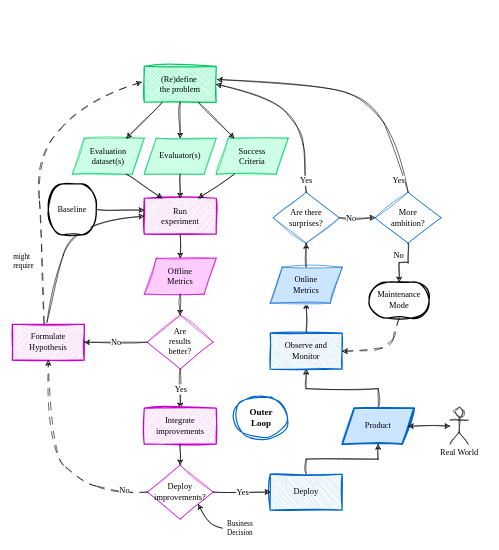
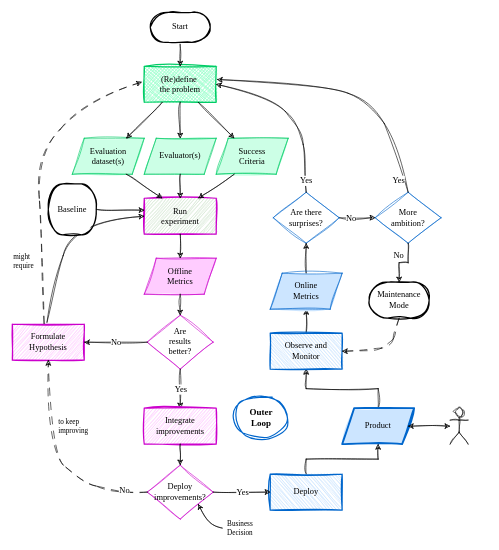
+ <mxCell id="48" value="&lt;font style=&quot;font-size: 14px;&quot;&gt;Start&lt;/font&gt;" style="strokeWidth=2;html=1;shape=mxgraph.flowchart.terminator;whiteSpace=wrap;sketch=1;hachureGap=4;jiggle=2;curveFitting=1;fontFamily=Architects Daughter;fontSource=https%3A%2F%2Ffonts.googleapis.com%2Fcss%3Ffamily%3DArchitects%2BDaughter;" parent="1" vertex="1"><mxGeometry x="250" y="20" width="100" height="50" as="geometry" /></mxCell>
+ <mxCell id="47" style="edgeStyle=orthogonalEdgeStyle;rounded=0;sketch=1;hachureGap=4;jiggle=2;curveFitting=1;orthogonalLoop=1;jettySize=auto;html=1;entryX=0.5;entryY=0;entryDx=0;entryDy=0;fontFamily=Architects Daughter;fontSource=https%3A%2F%2Ffonts.googleapis.com%2Fcss%3Ffamily%3DArchitects%2BDaughter;" parent="1" source="48" target="2" edge="1"><mxGeometry relative="1" as="geometry" /></mxCell>
- <mxCell id="7" value="&lt;font style=&quot;font-size: 14px;&quot;&gt;Run&lt;/font&gt;&lt;div style=&quot;font-size: 14px;&quot;&gt;&lt;font style=&quot;font-size: 14px;&quot;&gt;experiment&lt;/font&gt;&lt;/div&gt;" style="rounded=0;whiteSpace=wrap;html=1;sketch=1;hachureGap=4;jiggle=2;curveFitting=1;fontFamily=Architects Daughter;fontSource=https%3A%2F%2Ffonts.googleapis.com%2Fcss%3Ffamily%3DArchitects%2BDaughter;fillColor=#FFCCFF;strokeColor=#CC00CC;strokeWidth=2;" parent="1" vertex="1"><mxGeometry x="240" y="330" width="120" height="60" as="geometry" /></mxCell>
+ <mxCell id="7" value="&lt;font style=&quot;font-size: 14px;&quot;&gt;Run&lt;/font&gt;&lt;div style=&quot;font-size: 14px;&quot;&gt;&lt;font style=&quot;font-size: 14px;&quot;&gt;experiment&lt;/font&gt;&lt;/div&gt;" style="rounded=0;whiteSpace=wrap;html=1;sketch=1;hachureGap=4;jiggle=2;curveFitting=1;fontFamily=Architects Daughter;fontSource=https%3A%2F%2Ffonts.googleapis.com%2Fcss%3Ffamily%3DArchitects%2BDaughter;fillColor=#d5e8d4;strokeColor=#CC00CC;strokeWidth=2;" parent="1" vertex="1"><mxGeometry x="240" y="330" width="120" height="60" as="geometry" /></mxCell>
- <mxCell id="34" value="&lt;font style=&quot;font-size: 14px;&quot;&gt;Online&lt;/font&gt;&lt;div style=&quot;font-size: 14px;&quot;&gt;&lt;font style=&quot;font-size: 14px;&quot;&gt;Metrics&lt;/font&gt;&lt;/div&gt;" style="shape=parallelogram;perimeter=parallelogramPerimeter;whiteSpace=wrap;html=1;fixedSize=1;sketch=1;hachureGap=4;jiggle=2;curveFitting=1;fontFamily=Architects Daughter;fontSource=https%3A%2F%2Ffonts.googleapis.com%2Fcss%3Ffamily%3DArchitects%2BDaughter;rounded=0;hachureAngle=41;strokeColor=#0066CC;align=center;verticalAlign=middle;fontSize=12;fontColor=default;fillColor=#CCE5FF;fillStyle=solid;" parent="1" vertex="1"><mxGeometry x="450" y="445" width="120" height="60" as="geometry" /></mxCell>
+ <mxCell id="34" value="&lt;font style=&quot;font-size: 14px;&quot;&gt;Online&lt;/font&gt;&lt;div style=&quot;font-size: 14px;&quot;&gt;&lt;font style=&quot;font-size: 14px;&quot;&gt;Metrics&lt;/font&gt;&lt;/div&gt;" style="shape=parallelogram;perimeter=parallelogramPerimeter;whiteSpace=wrap;html=1;fixedSize=1;sketch=1;hachureGap=4;jiggle=2;curveFitting=1;fontFamily=Architects Daughter;fontSource=https%3A%2F%2Ffonts.googleapis.com%2Fcss%3Ffamily%3DArchitects%2BDaughter;rounded=0;hachureAngle=41;strokeColor=#0066CC;align=center;verticalAlign=middle;fontSize=12;fontColor=default;fillColor=#CCE5FF;fillStyle=solid;" parent="1" vertex="1"><mxGeometry x="450" y="455" width="120" height="60" as="geometry" /></mxCell>
+ <mxCell id="61" value="to keep&lt;div&gt;improving&lt;/div&gt;" style="text;html=1;align=left;verticalAlign=middle;resizable=0;points=[];autosize=1;strokeColor=none;fillColor=none;fontFamily=Architects Daughter;fontSource=https%3A%2F%2Ffonts.googleapis.com%2Fcss%3Ffamily%3DArchitects%2BDaughter;" parent="1" vertex="1"><mxGeometry x="95" y="690" width="70" height="40" as="geometry" /></mxCell>
- <mxCell id="43" value="&lt;font style=&quot;font-size: 14px;&quot;&gt;Real World&lt;/font&gt;" style="text;html=1;align=center;verticalAlign=middle;resizable=0;points=[];autosize=1;strokeColor=none;fillColor=none;fontFamily=Architects Daughter;fontSource=https%3A%2F%2Ffonts.googleapis.com%2Fcss%3Ffamily%3DArchitects%2BDaughter;" parent="1" vertex="1"><mxGeometry x="720" y="740" width="90" height="30" as="geometry" /></mxCell>
